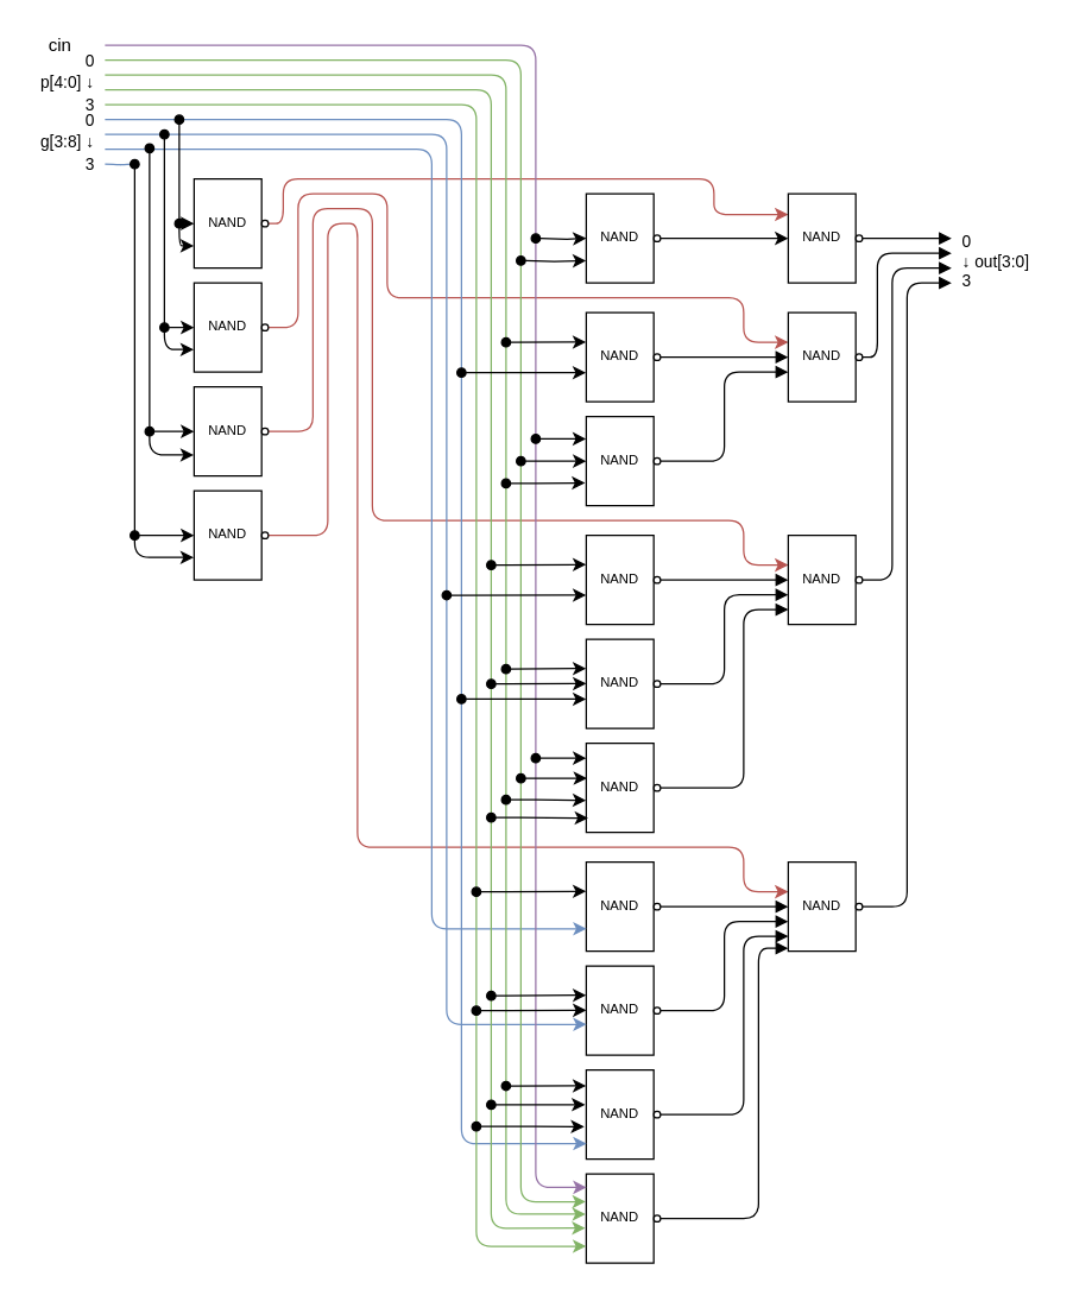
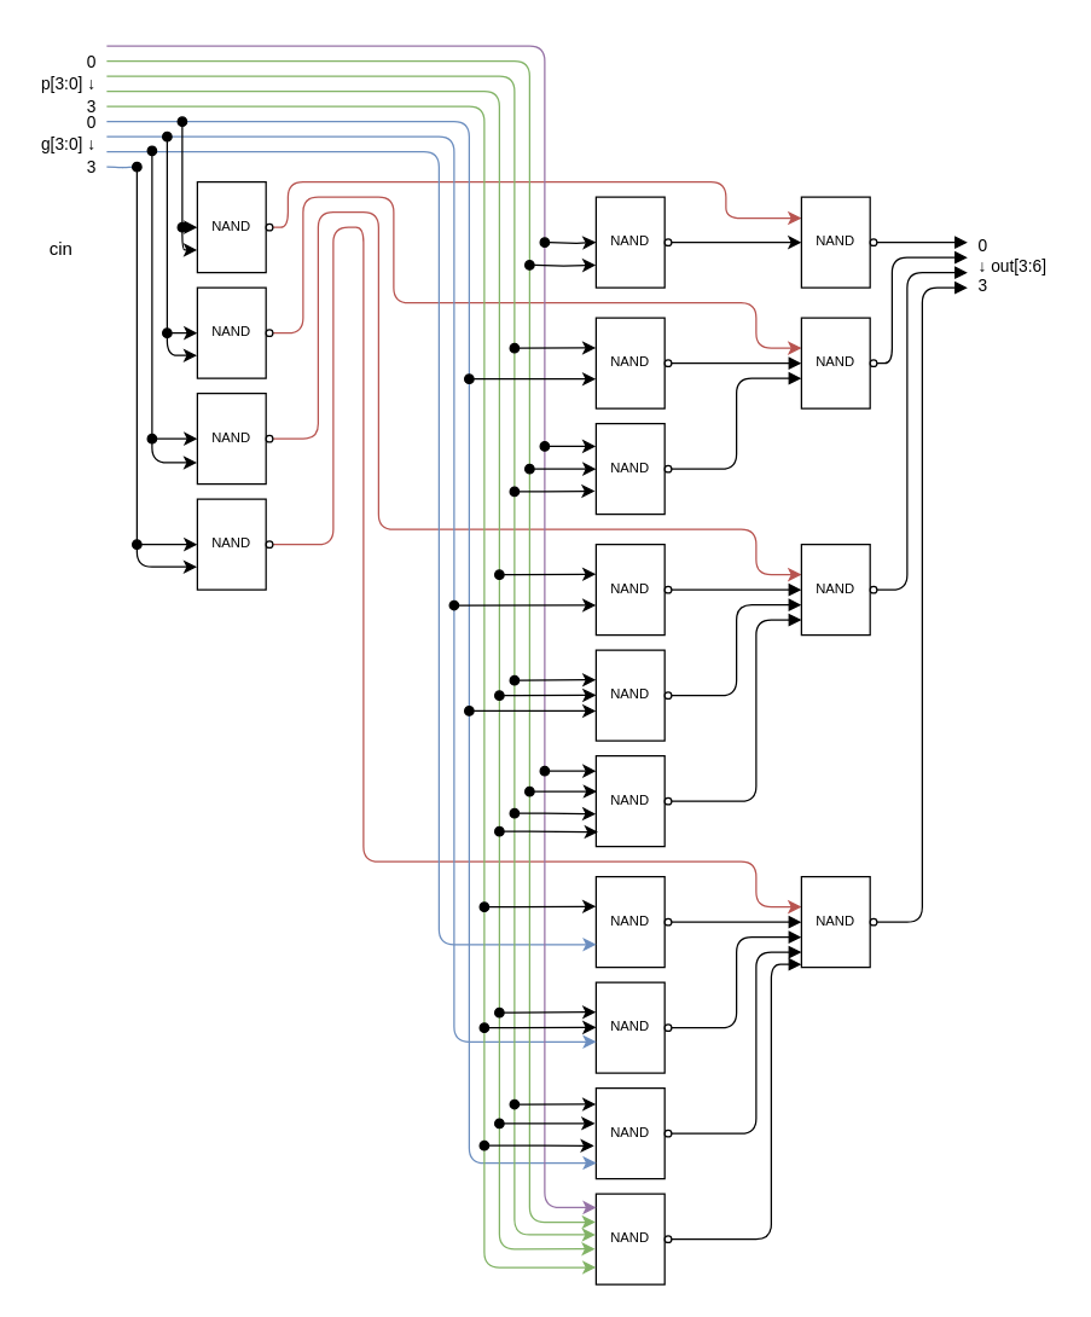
- <mxCell id="77" value="cin" style="text;html=1;strokeColor=none;fillColor=none;align=center;verticalAlign=middle;whiteSpace=wrap;rounded=0;" parent="1" vertex="1"><mxGeometry x="30" y="20" width="20" height="20" as="geometry" /></mxCell>
+ <mxCell id="77" value="cin" style="text;html=1;strokeColor=none;fillColor=none;align=center;verticalAlign=middle;whiteSpace=wrap;rounded=0;" parent="1" vertex="1"><mxGeometry x="30" y="155" width="20" height="20" as="geometry" /></mxCell>
- <mxCell id="78" value="&lt;font style=&quot;font-size: 11px&quot;&gt;&amp;nbsp; &amp;nbsp; &amp;nbsp; &amp;nbsp; &amp;nbsp; 0&lt;br style=&quot;font-size: 11px&quot;&gt;&lt;/font&gt;&lt;span style=&quot;font-family: &amp;#34;arial&amp;#34; , sans-serif ; text-align: left ; background-color: rgb(255 , 255 , 255) ; font-size: 11px&quot;&gt;&lt;font style=&quot;font-size: 11px&quot;&gt;p[4:0] ↓&lt;br style=&quot;font-size: 11px&quot;&gt;&lt;/font&gt;&amp;nbsp; &amp;nbsp; &amp;nbsp; &amp;nbsp; &amp;nbsp; 3&lt;br&gt;&lt;/span&gt;" style="text;html=1;strokeColor=none;fillColor=none;align=center;verticalAlign=middle;whiteSpace=wrap;rounded=0;" parent="1" vertex="1"><mxGeometry x="20" y="40" width="50" height="30" as="geometry" /></mxCell>
+ <mxCell id="78" value="&lt;font style=&quot;font-size: 11px&quot;&gt;&amp;nbsp; &amp;nbsp; &amp;nbsp; &amp;nbsp; &amp;nbsp; 0&lt;br style=&quot;font-size: 11px&quot;&gt;&lt;/font&gt;&lt;span style=&quot;font-family: &amp;#34;arial&amp;#34; , sans-serif ; text-align: left ; background-color: rgb(255 , 255 , 255) ; font-size: 11px&quot;&gt;&lt;font style=&quot;font-size: 11px&quot;&gt;p[3:0] ↓&lt;br style=&quot;font-size: 11px&quot;&gt;&lt;/font&gt;&amp;nbsp; &amp;nbsp; &amp;nbsp; &amp;nbsp; &amp;nbsp; 3&lt;br&gt;&lt;/span&gt;" style="text;html=1;strokeColor=none;fillColor=none;align=center;verticalAlign=middle;whiteSpace=wrap;rounded=0;" parent="1" vertex="1"><mxGeometry x="20" y="40" width="50" height="30" as="geometry" /></mxCell>
- <mxCell id="79" value="&lt;font style=&quot;font-size: 11px&quot;&gt;&amp;nbsp; &amp;nbsp; &amp;nbsp; &amp;nbsp; &amp;nbsp; 0&lt;br style=&quot;font-size: 11px&quot;&gt;&lt;/font&gt;&lt;span style=&quot;font-family: &amp;#34;arial&amp;#34; , sans-serif ; text-align: left ; background-color: rgb(255 , 255 , 255) ; font-size: 11px&quot;&gt;&lt;font style=&quot;font-size: 11px&quot;&gt;g[3:8] ↓&lt;br style=&quot;font-size: 11px&quot;&gt;&lt;/font&gt;&amp;nbsp; &amp;nbsp; &amp;nbsp; &amp;nbsp; &amp;nbsp; 3&lt;br&gt;&lt;/span&gt;" style="text;html=1;strokeColor=none;fillColor=none;align=center;verticalAlign=middle;whiteSpace=wrap;rounded=0;" parent="1" vertex="1"><mxGeometry x="20" y="80" width="50" height="30" as="geometry" /></mxCell>
+ <mxCell id="79" value="&lt;font style=&quot;font-size: 11px&quot;&gt;&amp;nbsp; &amp;nbsp; &amp;nbsp; &amp;nbsp; &amp;nbsp; 0&lt;br style=&quot;font-size: 11px&quot;&gt;&lt;/font&gt;&lt;span style=&quot;font-family: &amp;#34;arial&amp;#34; , sans-serif ; text-align: left ; background-color: rgb(255 , 255 , 255) ; font-size: 11px&quot;&gt;&lt;font style=&quot;font-size: 11px&quot;&gt;g[3:0] ↓&lt;br style=&quot;font-size: 11px&quot;&gt;&lt;/font&gt;&amp;nbsp; &amp;nbsp; &amp;nbsp; &amp;nbsp; &amp;nbsp; 3&lt;br&gt;&lt;/span&gt;" style="text;html=1;strokeColor=none;fillColor=none;align=center;verticalAlign=middle;whiteSpace=wrap;rounded=0;" parent="1" vertex="1"><mxGeometry x="20" y="80" width="50" height="30" as="geometry" /></mxCell>
- <mxCell id="80" value="&lt;div style=&quot;text-align: left&quot;&gt;&lt;span style=&quot;font-size: 11px&quot;&gt;0&lt;/span&gt;&lt;/div&gt;&lt;span style=&quot;font-family: &amp;#34;arial&amp;#34; , sans-serif ; font-size: 11px ; background-color: rgb(255 , 255 , 255)&quot;&gt;&lt;div style=&quot;text-align: left&quot;&gt;↓ out[3:0]&lt;/div&gt;&lt;/span&gt;&lt;span style=&quot;font-family: &amp;#34;arial&amp;#34; , sans-serif ; background-color: rgb(255 , 255 , 255) ; font-size: 11px&quot;&gt;&lt;font style=&quot;font-size: 11px&quot;&gt;&lt;div style=&quot;text-align: left&quot;&gt;3&lt;/div&gt;&lt;/font&gt;&lt;/span&gt;" style="text;html=1;strokeColor=none;fillColor=none;align=center;verticalAlign=middle;whiteSpace=wrap;rounded=0;" parent="1" vertex="1"><mxGeometry x="640" y="160" width="60" height="30" as="geometry" /></mxCell>
+ <mxCell id="80" value="&lt;div style=&quot;text-align: left&quot;&gt;&lt;span style=&quot;font-size: 11px&quot;&gt;0&lt;/span&gt;&lt;/div&gt;&lt;span style=&quot;font-family: &amp;#34;arial&amp;#34; , sans-serif ; font-size: 11px ; background-color: rgb(255 , 255 , 255)&quot;&gt;&lt;div style=&quot;text-align: left&quot;&gt;↓ out[3:6]&lt;/div&gt;&lt;/span&gt;&lt;span style=&quot;font-family: &amp;#34;arial&amp;#34; , sans-serif ; background-color: rgb(255 , 255 , 255) ; font-size: 11px&quot;&gt;&lt;font style=&quot;font-size: 11px&quot;&gt;&lt;div style=&quot;text-align: left&quot;&gt;3&lt;/div&gt;&lt;/font&gt;&lt;/span&gt;" style="text;html=1;strokeColor=none;fillColor=none;align=center;verticalAlign=middle;whiteSpace=wrap;rounded=0;" parent="1" vertex="1"><mxGeometry x="640" y="160" width="60" height="30" as="geometry" /></mxCell>
